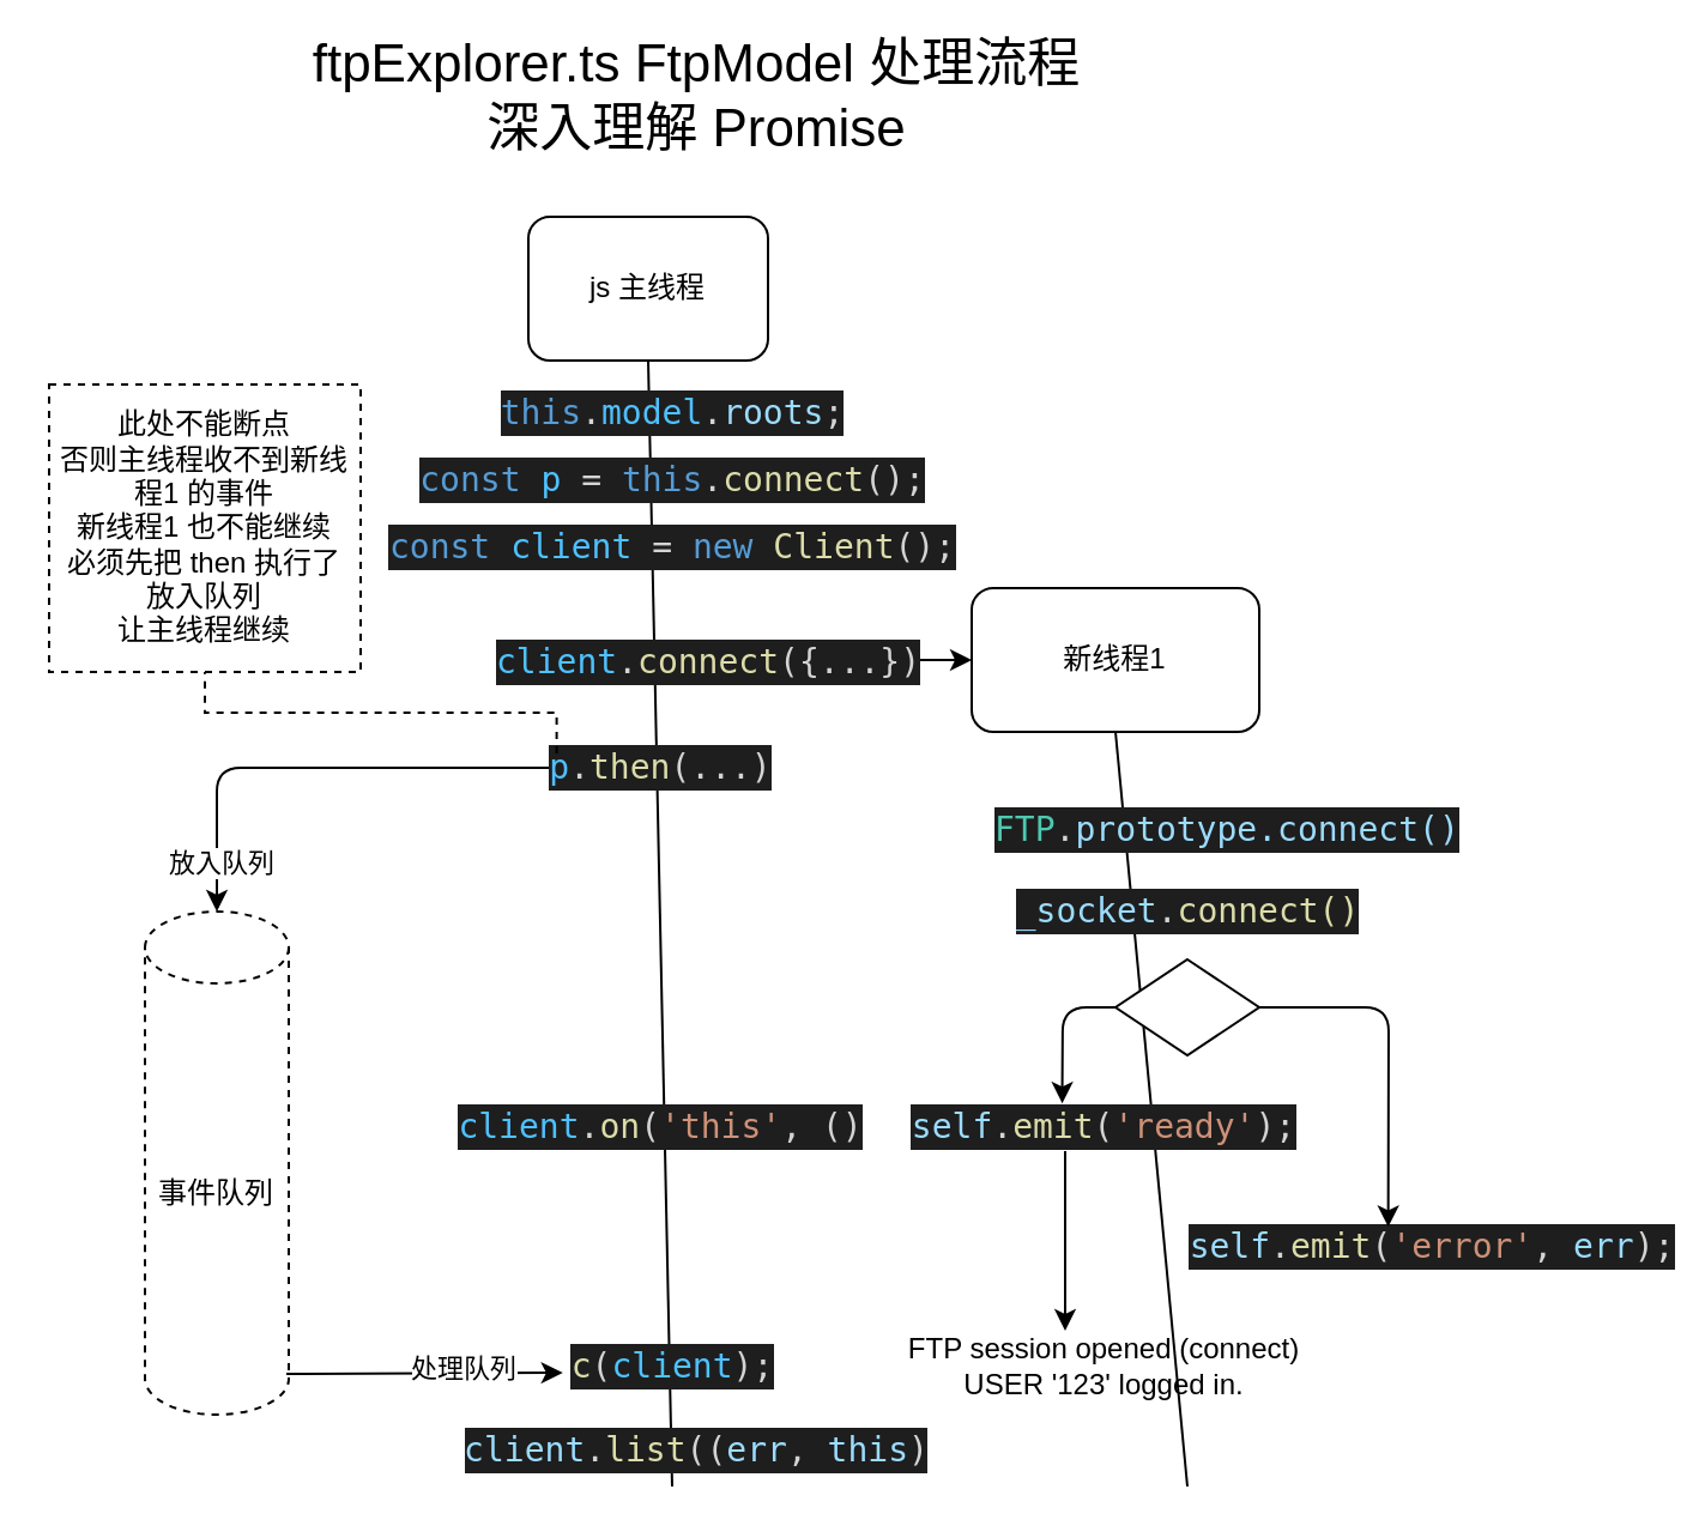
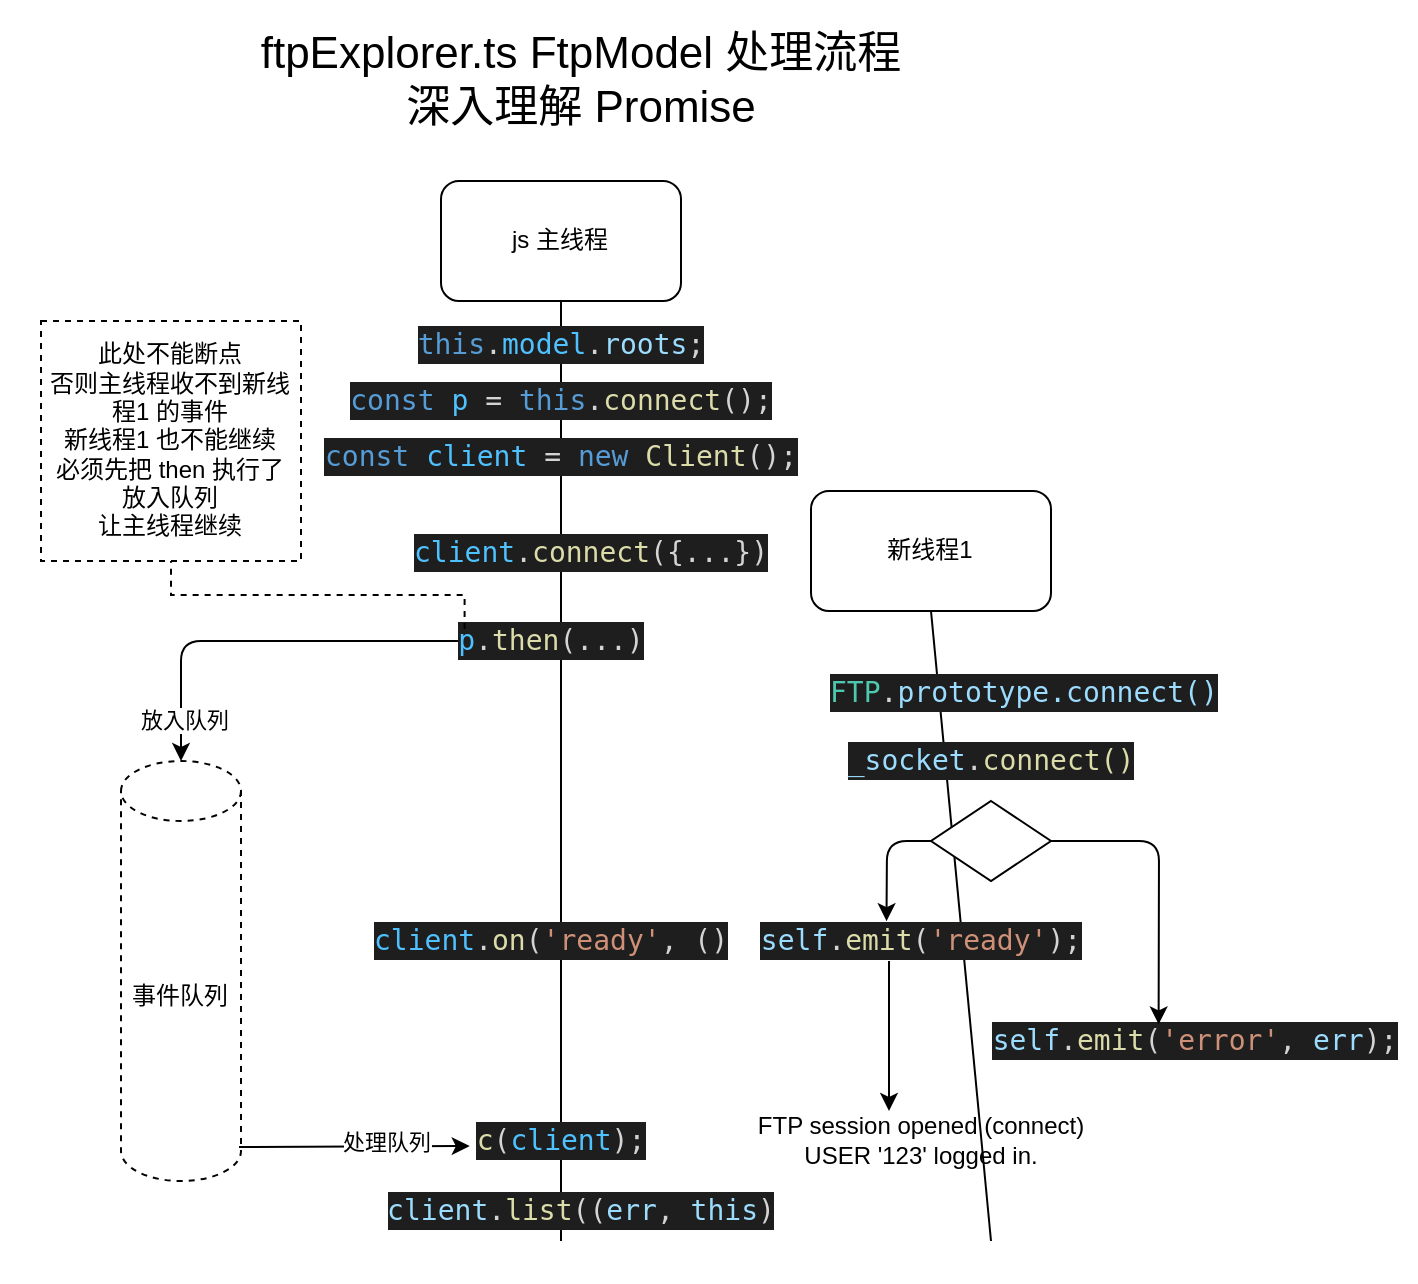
- <mxCell id="2" value="js 主线程" style="rounded=1;whiteSpace=wrap;html=1;" parent="1" vertex="1"><mxGeometry x="220" y="90" width="100" height="60" as="geometry" /></mxCell>
+ <mxCell id="2" value="js 主线程" style="rounded=1;whiteSpace=wrap;html=1;" parent="1" vertex="1"><mxGeometry x="220" y="90" width="120" height="60" as="geometry" /></mxCell>
- <mxCell id="7" value="" style="edgeStyle=none;html=1;" parent="1" source="8" target="9" edge="1"><mxGeometry relative="1" as="geometry" /></mxCell>
- <mxCell id="24" value="&lt;div style=&quot;color: rgb(212 , 212 , 212) ; background-color: rgb(30 , 30 , 30) ; font-family: &amp;#34;source han sans hw sc&amp;#34; , &amp;#34;droid sans mono&amp;#34; , monospace , monospace , &amp;#34;droid sans fallback&amp;#34; ; font-size: 14px ; line-height: 19px&quot;&gt;&lt;span style=&quot;color: #4fc1ff&quot;&gt;client&lt;/span&gt;.&lt;span style=&quot;color: #dcdcaa&quot;&gt;on&lt;/span&gt;(&lt;span style=&quot;color: #ce9178&quot;&gt;'this'&lt;/span&gt;, ()&lt;/div&gt;" style="text;html=1;align=center;verticalAlign=middle;resizable=0;points=[];autosize=1;strokeColor=none;" parent="1" vertex="1"><mxGeometry x="195" y="460" width="160" height="20" as="geometry" /></mxCell>
+ <mxCell id="24" value="&lt;div style=&quot;color: rgb(212 , 212 , 212) ; background-color: rgb(30 , 30 , 30) ; font-family: &amp;#34;source han sans hw sc&amp;#34; , &amp;#34;droid sans mono&amp;#34; , monospace , monospace , &amp;#34;droid sans fallback&amp;#34; ; font-size: 14px ; line-height: 19px&quot;&gt;&lt;span style=&quot;color: #4fc1ff&quot;&gt;client&lt;/span&gt;.&lt;span style=&quot;color: #dcdcaa&quot;&gt;on&lt;/span&gt;(&lt;span style=&quot;color: #ce9178&quot;&gt;'ready'&lt;/span&gt;, ()&lt;/div&gt;" style="text;html=1;align=center;verticalAlign=middle;resizable=0;points=[];autosize=1;strokeColor=none;" parent="1" vertex="1"><mxGeometry x="195" y="460" width="160" height="20" as="geometry" /></mxCell>
